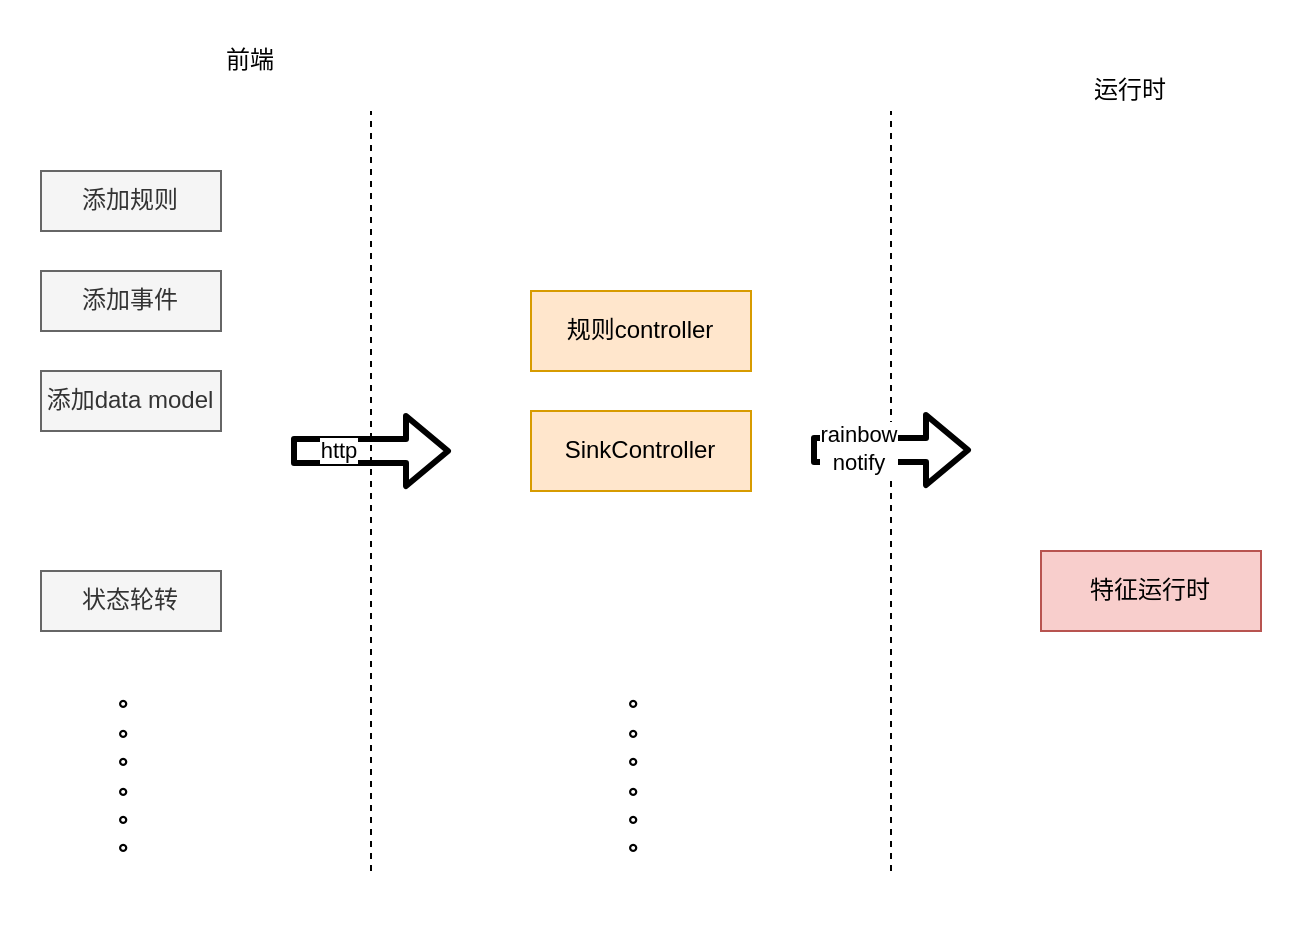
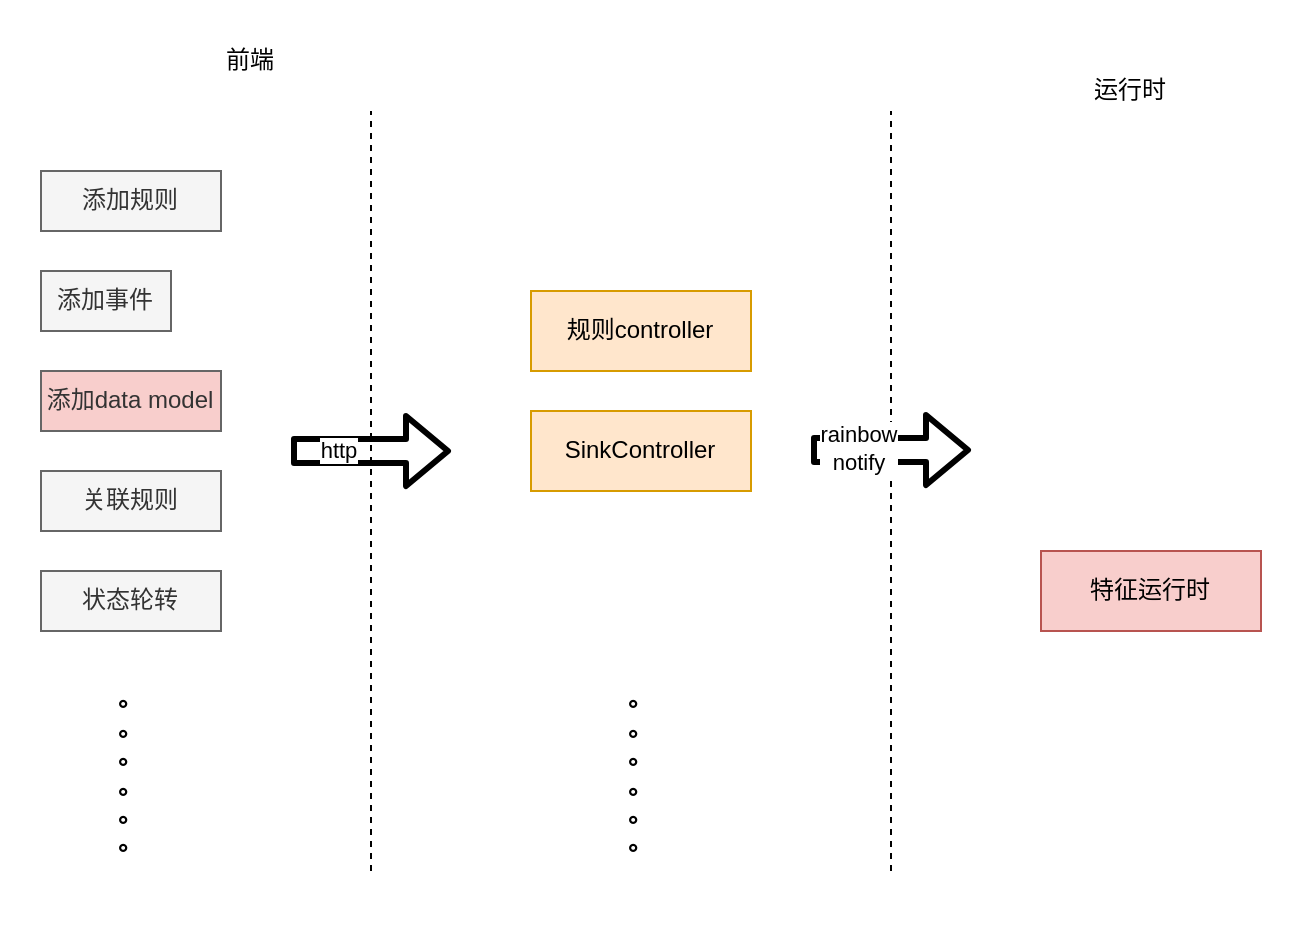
- <mxCell id="7" value="添加事件" style="rounded=0;whiteSpace=wrap;html=1;fillColor=#f5f5f5;strokeColor=#666666;fontColor=#333333;" vertex="1" parent="1"><mxGeometry x="20" y="135" width="90" height="30" as="geometry" /></mxCell>
+ <mxCell id="7" value="添加事件" style="rounded=0;whiteSpace=wrap;html=1;fillColor=#f5f5f5;strokeColor=#666666;fontColor=#333333;" vertex="1" parent="1"><mxGeometry x="20" y="135" width="65" height="30" as="geometry" /></mxCell>
- <mxCell id="8" value="添加data model" style="rounded=0;whiteSpace=wrap;html=1;fillColor=#f5f5f5;strokeColor=#666666;fontColor=#333333;" vertex="1" parent="1"><mxGeometry x="20" y="185" width="90" height="30" as="geometry" /></mxCell>
+ <mxCell id="8" value="添加data model" style="rounded=0;whiteSpace=wrap;html=1;fillColor=#f8cecc;strokeColor=#666666;fontColor=#333333;" vertex="1" parent="1"><mxGeometry x="20" y="185" width="90" height="30" as="geometry" /></mxCell>
+ <mxCell id="9" value="关联规则" style="rounded=0;whiteSpace=wrap;html=1;fillColor=#f5f5f5;strokeColor=#666666;fontColor=#333333;" vertex="1" parent="1"><mxGeometry x="20" y="235" width="90" height="30" as="geometry" /></mxCell>
